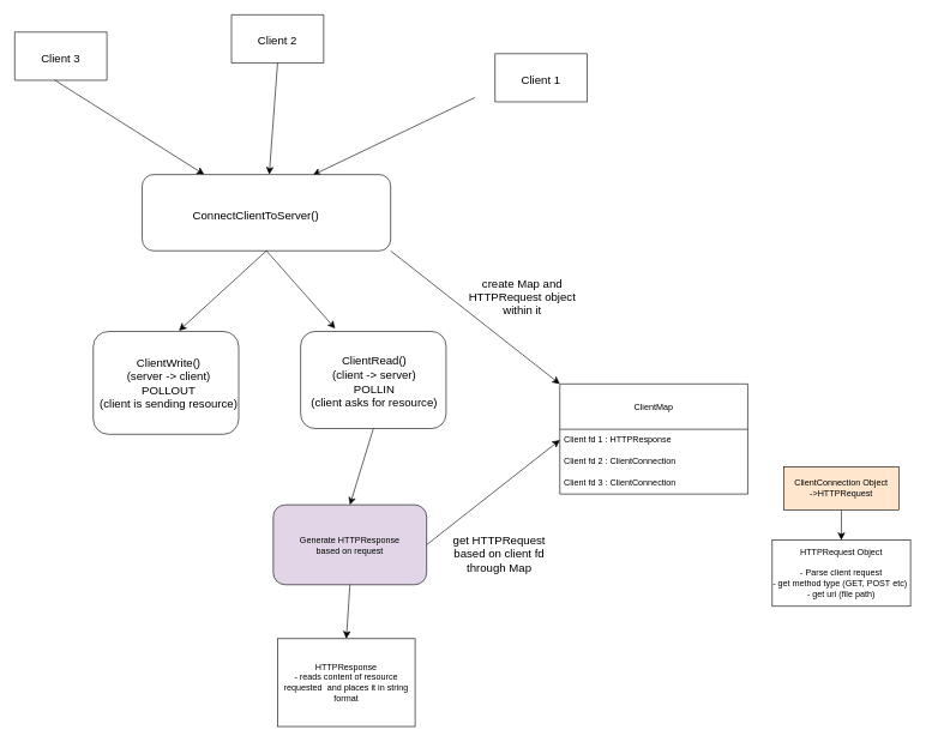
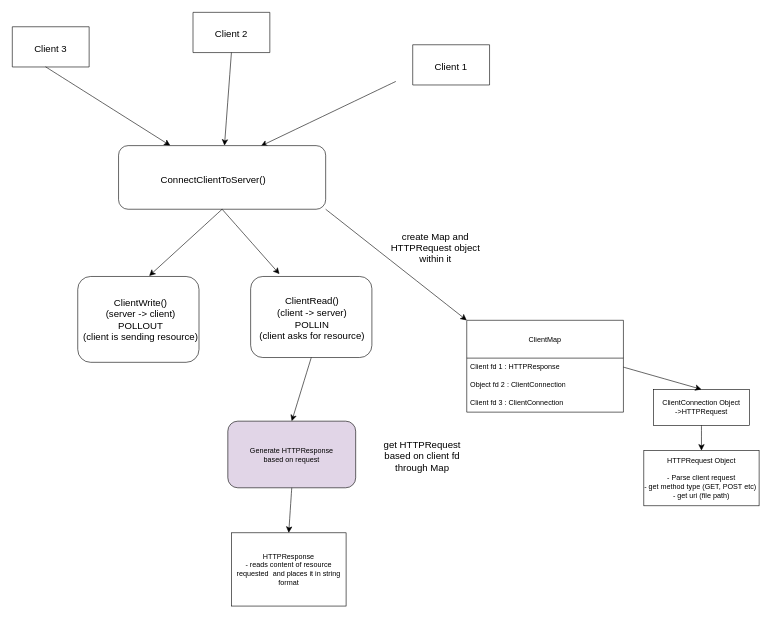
+ <mxCell id="27" value="" style="endArrow=classic;html=1;rounded=0;fontSize=12;startSize=8;endSize=8;curved=1;entryX=0.5;entryY=0;entryDx=0;entryDy=0;exitX=1;exitY=0.5;exitDx=0;exitDy=0;" edge="1" parent="1" source="7" target="26"><mxGeometry width="50" height="50" relative="1" as="geometry"><mxPoint x="718" y="753" as="sourcePoint" /><mxPoint x="768" y="703" as="targetPoint" /></mxGeometry></mxCell>
- <mxCell id="8" value="Client fd 2 : ClientConnection" style="text;strokeColor=none;fillColor=none;align=left;verticalAlign=middle;spacingLeft=4;spacingRight=4;overflow=hidden;points=[[0,0.5],[1,0.5]];portConstraint=eastwest;rotatable=0;whiteSpace=wrap;html=1;" vertex="1" parent="6"><mxGeometry y="93" width="261" height="30" as="geometry" /></mxCell>
+ <mxCell id="8" value="Object fd 2 : ClientConnection" style="text;strokeColor=none;fillColor=none;align=left;verticalAlign=middle;spacingLeft=4;spacingRight=4;overflow=hidden;points=[[0,0.5],[1,0.5]];portConstraint=eastwest;rotatable=0;whiteSpace=wrap;html=1;" vertex="1" parent="6"><mxGeometry y="93" width="261" height="30" as="geometry" /></mxCell>
- <mxCell id="26" value="ClientConnection Object&lt;div&gt;-&amp;gt;HTTPRequest&lt;/div&gt;" style="rounded=0;whiteSpace=wrap;html=1;fillColor=#ffe6cc;" vertex="1" parent="1"><mxGeometry x="1088" y="648" width="160" height="60" as="geometry" /></mxCell>
+ <mxCell id="26" value="ClientConnection Object&lt;div&gt;-&amp;gt;HTTPRequest&lt;/div&gt;" style="rounded=0;whiteSpace=wrap;html=1;" vertex="1" parent="1"><mxGeometry x="1088" y="648" width="160" height="60" as="geometry" /></mxCell>
- <mxCell id="31" value="" style="endArrow=classic;html=1;rounded=0;fontSize=12;startSize=8;endSize=8;curved=1;exitX=1;exitY=0.5;exitDx=0;exitDy=0;entryX=0;entryY=0.5;entryDx=0;entryDy=0;" edge="1" parent="1" source="30" target="7"><mxGeometry width="50" height="50" relative="1" as="geometry"><mxPoint x="682" y="807" as="sourcePoint" /><mxPoint x="732" y="757" as="targetPoint" /></mxGeometry></mxCell>
- <mxCell id="32" value="get HTTPRequest based on client fd through Map" style="text;html=1;align=center;verticalAlign=middle;whiteSpace=wrap;rounded=0;fontSize=16;" vertex="1" parent="1"><mxGeometry x="606" y="754" width="174" height="30" as="geometry" /></mxCell>
+ <mxCell id="32" value="get HTTPRequest based on client fd through Map" style="text;html=1;align=center;verticalAlign=middle;whiteSpace=wrap;rounded=0;fontSize=16;" vertex="1" parent="1"><mxGeometry x="616" y="744" width="174" height="30" as="geometry" /></mxCell>
